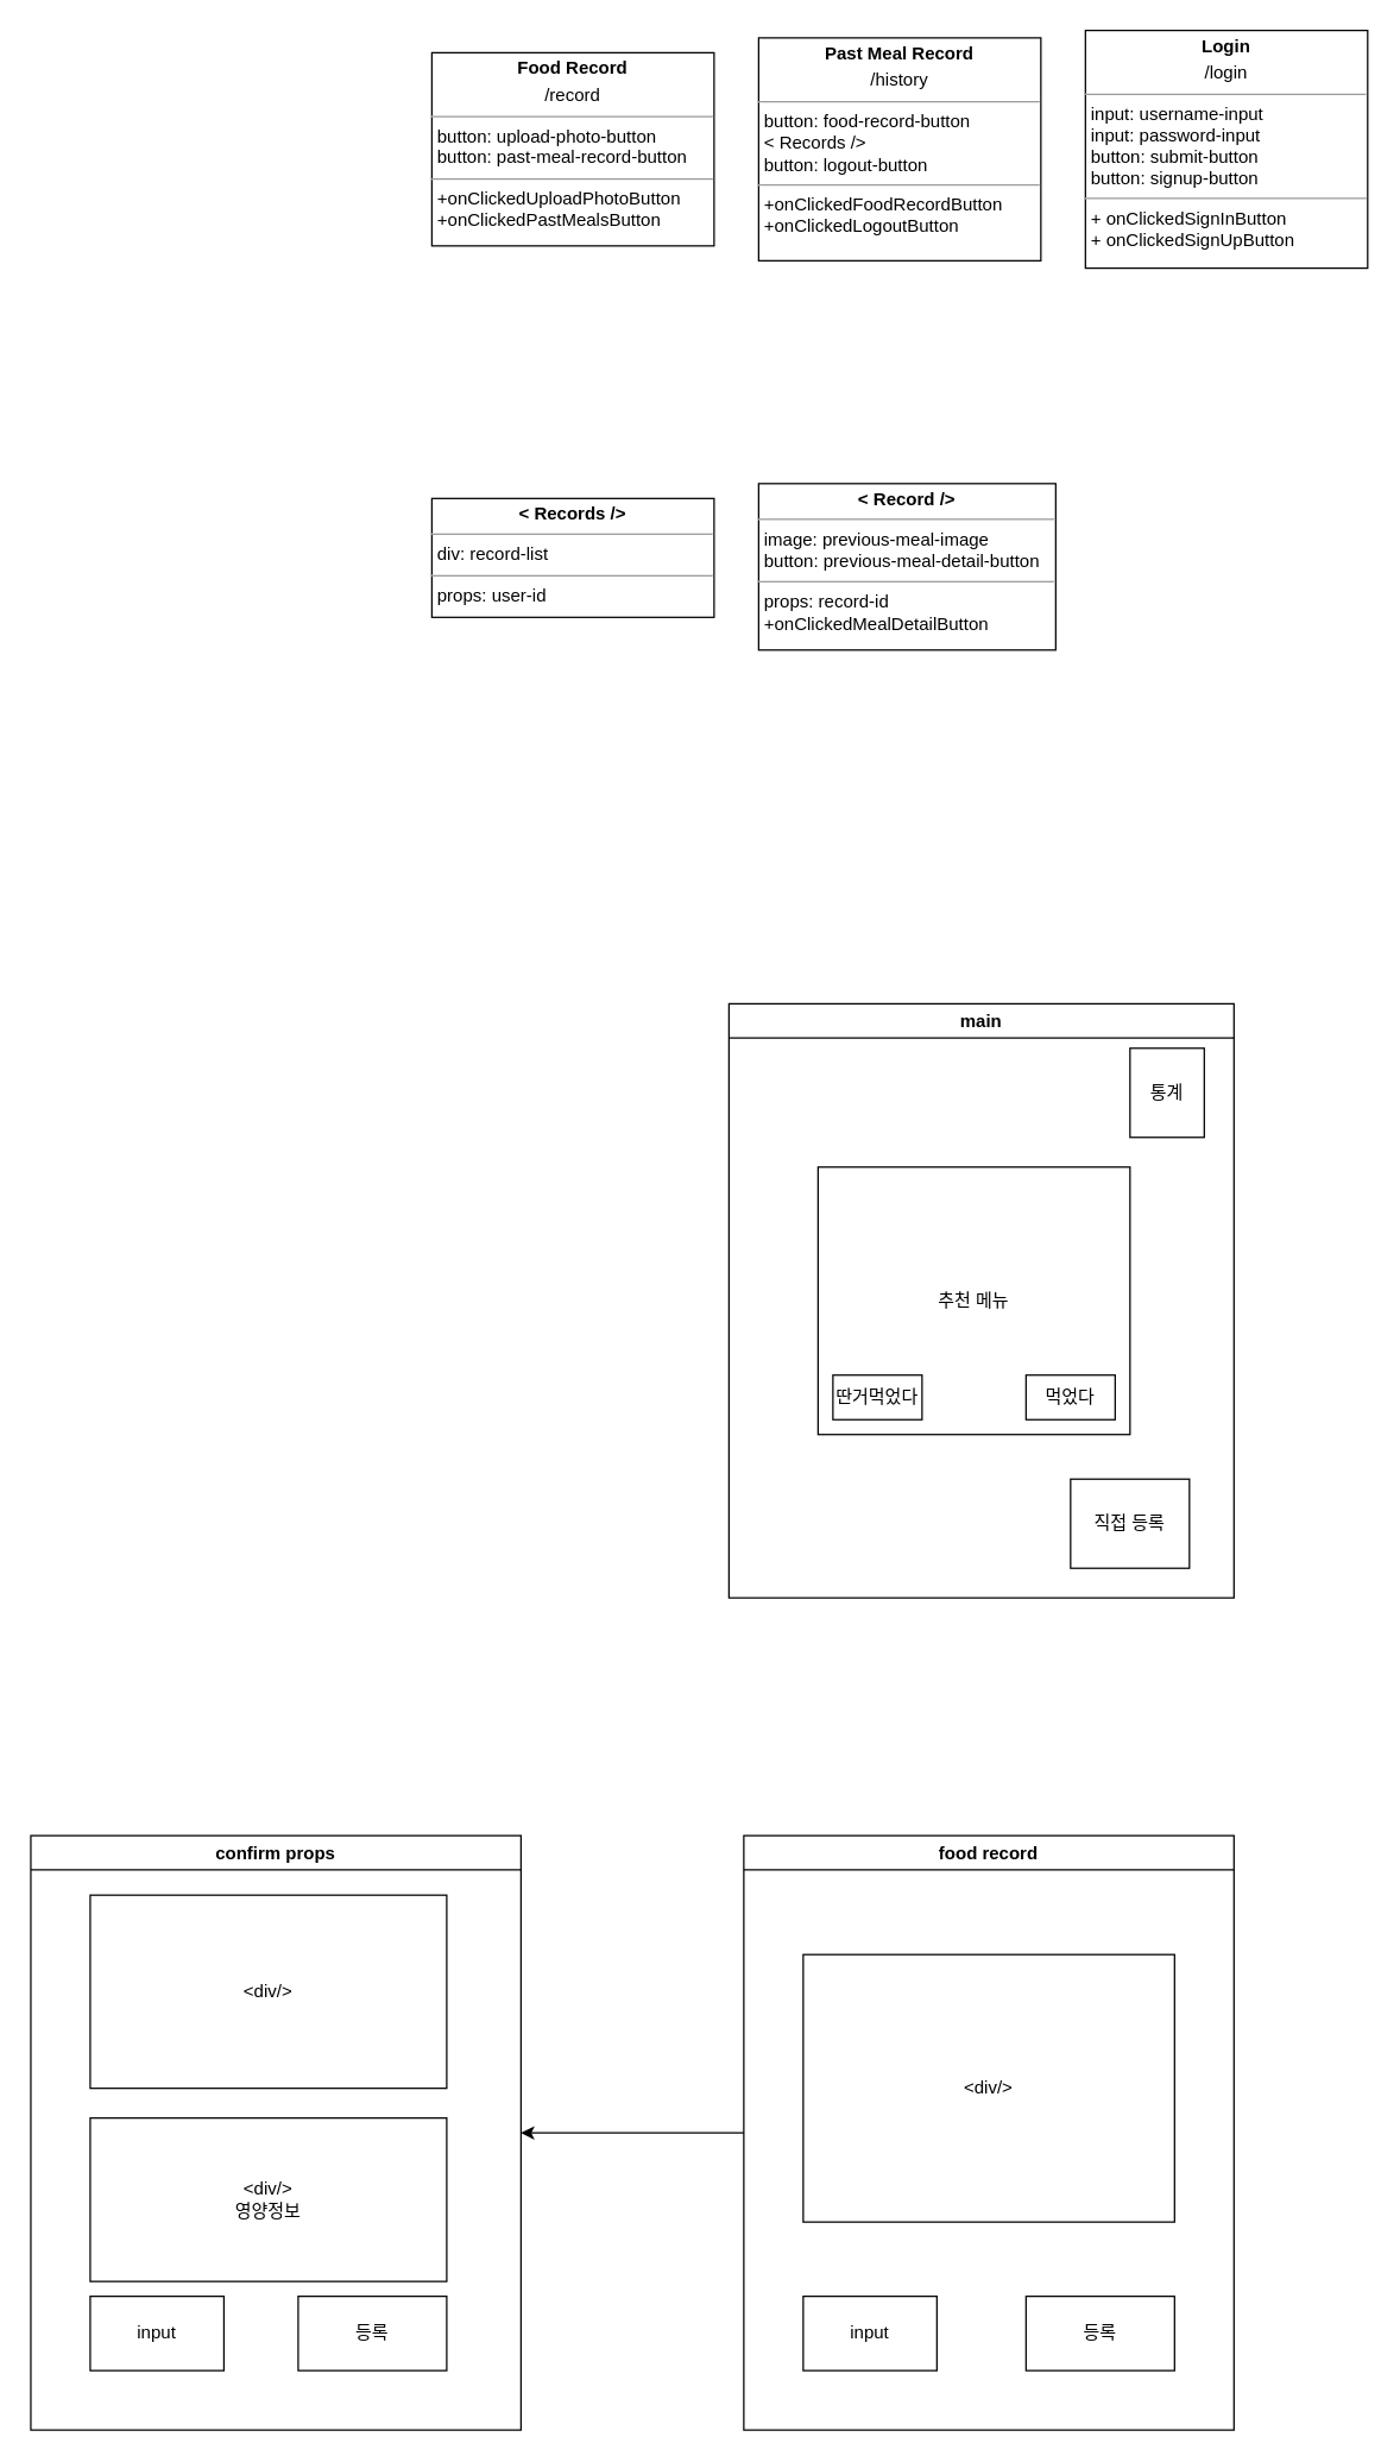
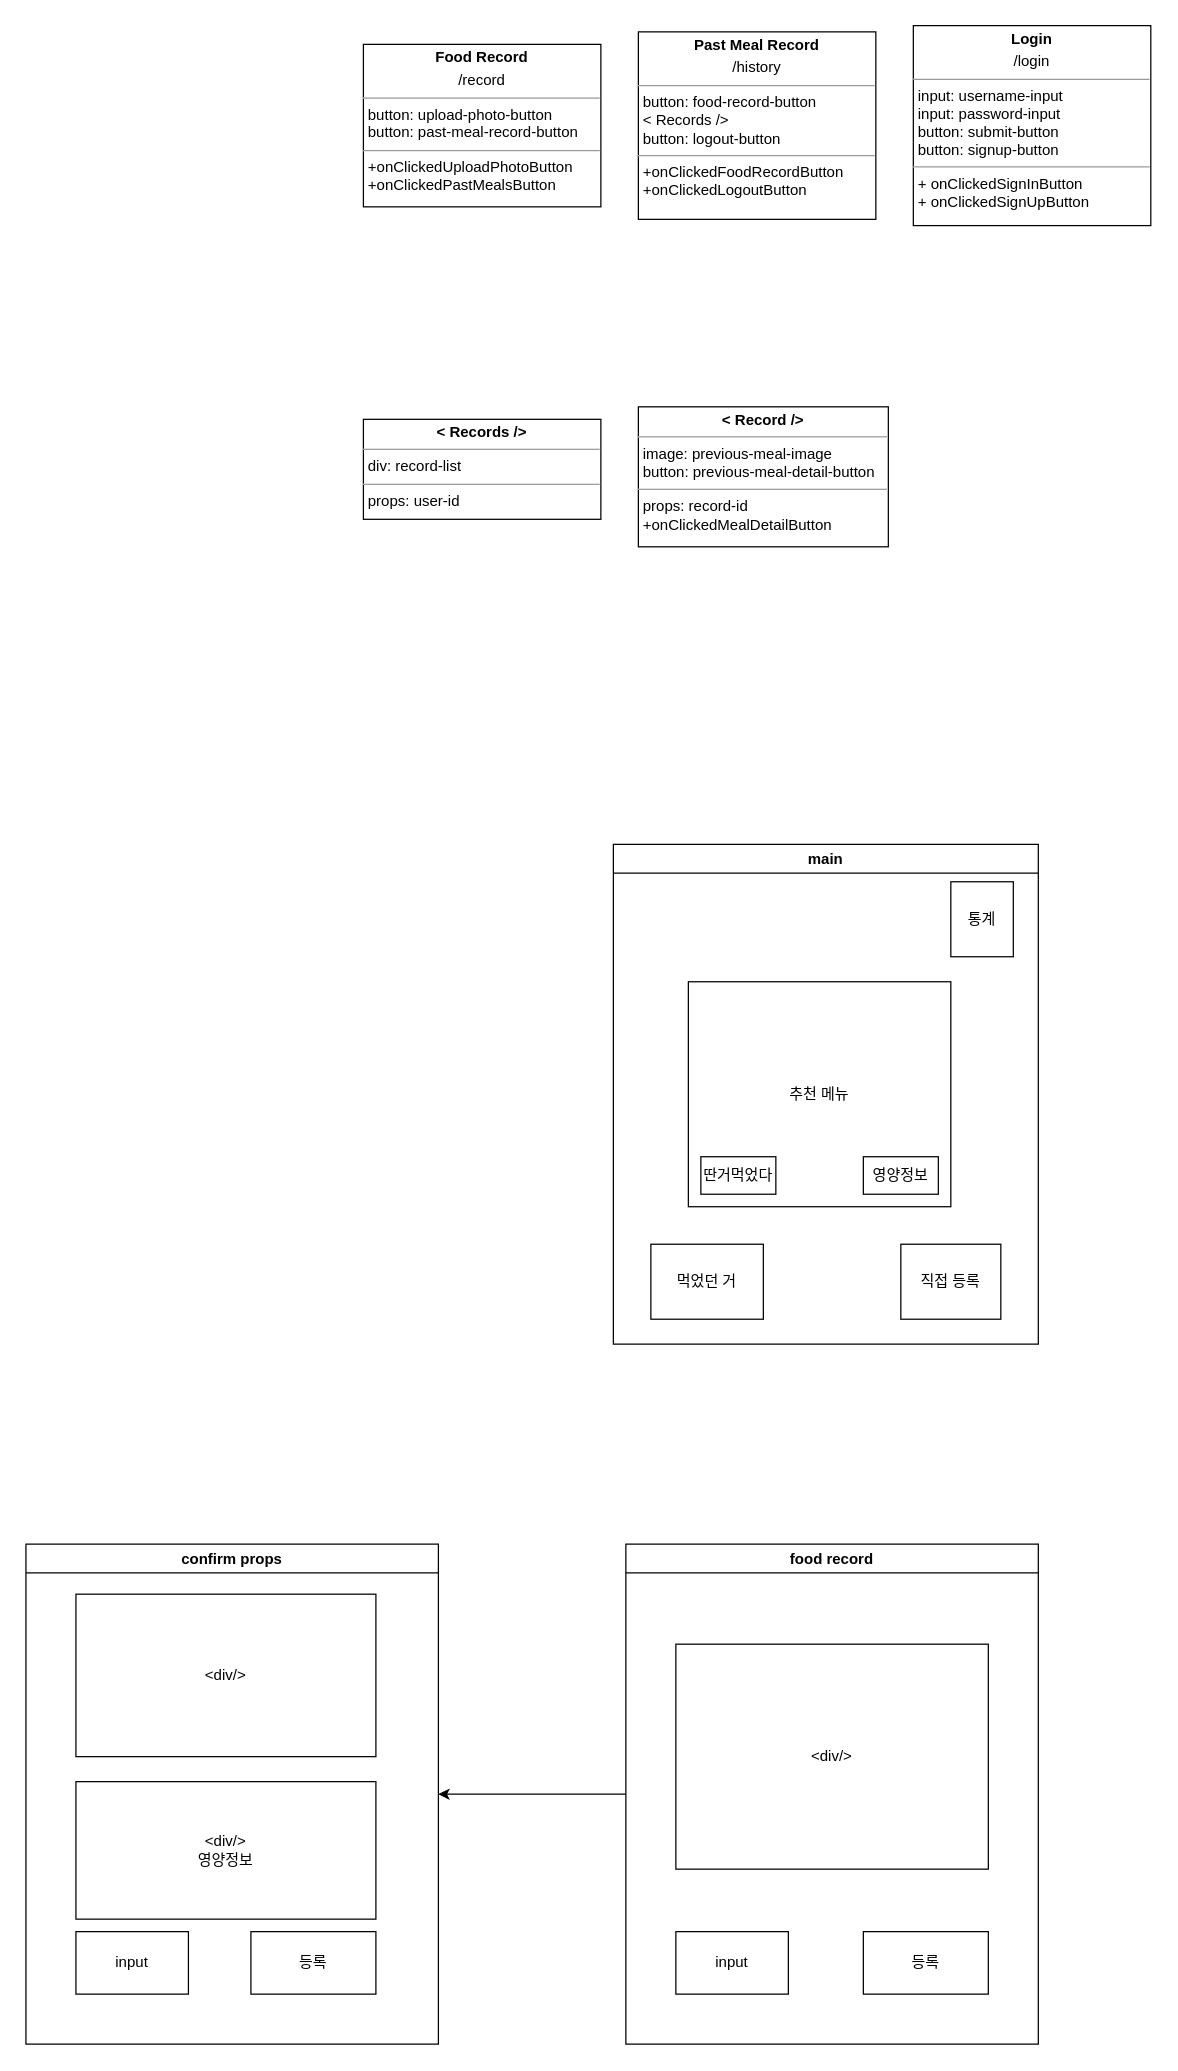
- <mxCell id="5" value="먹었다" style="rounded=0;whiteSpace=wrap;html=1;" vertex="1" parent="3"><mxGeometry x="200" y="250" width="60" height="30" as="geometry" /></mxCell>
+ <mxCell id="5" value="영양정보" style="rounded=0;whiteSpace=wrap;html=1;" vertex="1" parent="3"><mxGeometry x="200" y="250" width="60" height="30" as="geometry" /></mxCell>
+ <mxCell id="8" value="먹었던 거" style="rounded=0;whiteSpace=wrap;html=1;" vertex="1" parent="3"><mxGeometry x="30" y="320" width="90" height="60" as="geometry" /></mxCell>
